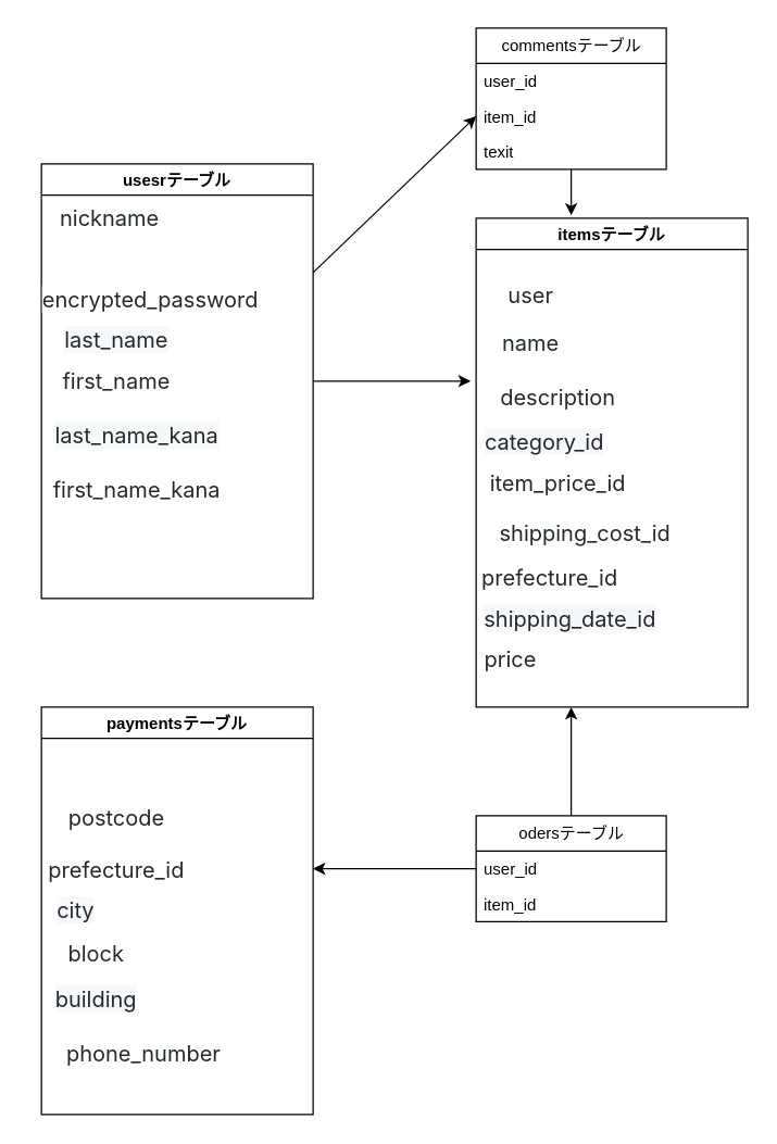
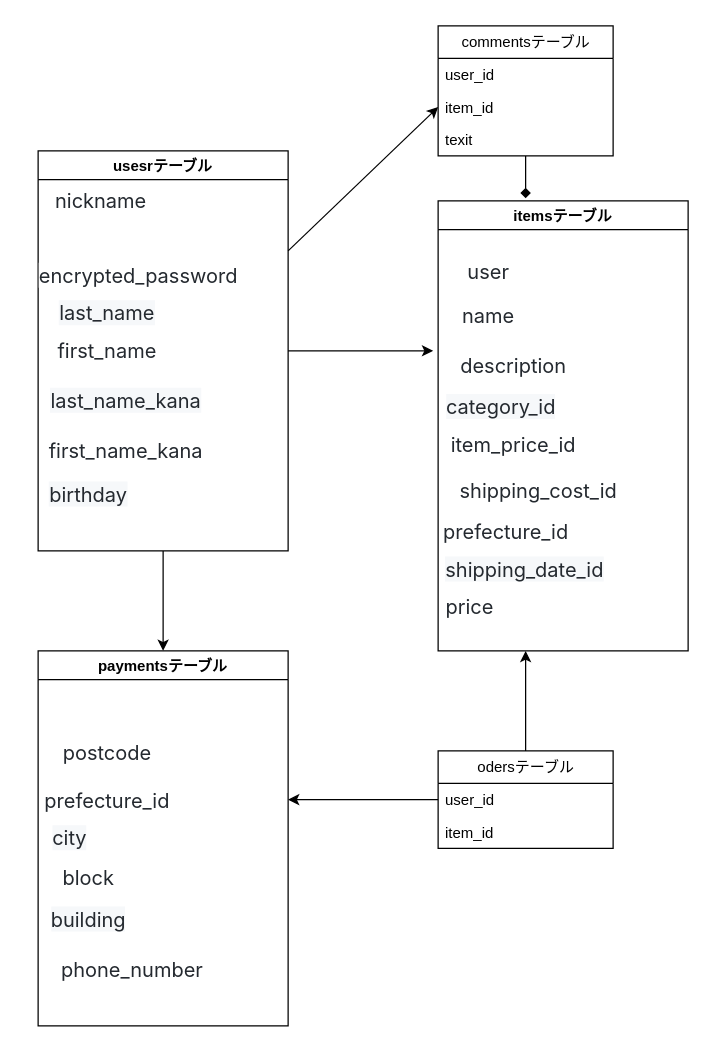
- <mxCell id="35" style="edgeStyle=none;html=1;entryX=0.35;entryY=-0.006;entryDx=0;entryDy=0;entryPerimeter=0;" edge="1" parent="1" source="36" target="13"><mxGeometry relative="1" as="geometry" /></mxCell>
+ <mxCell id="35" style="edgeStyle=none;html=1;entryX=0.35;entryY=-0.006;entryDx=0;entryDy=0;entryPerimeter=0;endArrow=diamond;" edge="1" parent="1" source="36" target="13"><mxGeometry relative="1" as="geometry" /></mxCell>
+ <mxCell id="9" value="&lt;span style=&quot;color: rgb(36, 41, 47); font-family: -apple-system, &amp;quot;system-ui&amp;quot;, &amp;quot;Segoe UI&amp;quot;, &amp;quot;Noto Sans&amp;quot;, Helvetica, Arial, sans-serif, &amp;quot;Apple Color Emoji&amp;quot;, &amp;quot;Segoe UI Emoji&amp;quot;; font-size: 16px; text-align: -webkit-left; background-color: rgb(246, 248, 250);&quot;&gt;birthday&lt;/span&gt;" style="text;html=1;align=center;verticalAlign=middle;resizable=0;points=[];autosize=1;strokeColor=none;fillColor=none;" vertex="1" parent="5"><mxGeometry y="260" width="80" height="30" as="geometry" /></mxCell>
+ <mxCell id="3" style="edgeStyle=none;html=1;exitX=0.5;exitY=1;exitDx=0;exitDy=0;entryX=0.5;entryY=0;entryDx=0;entryDy=0;" edge="1" parent="1" source="5" target="23"><mxGeometry relative="1" as="geometry" /></mxCell>
